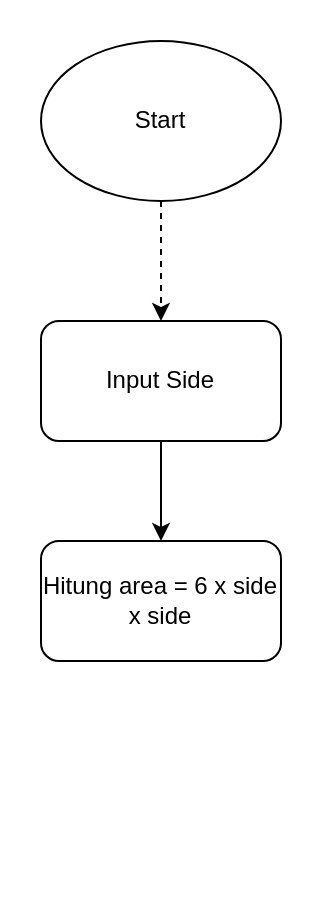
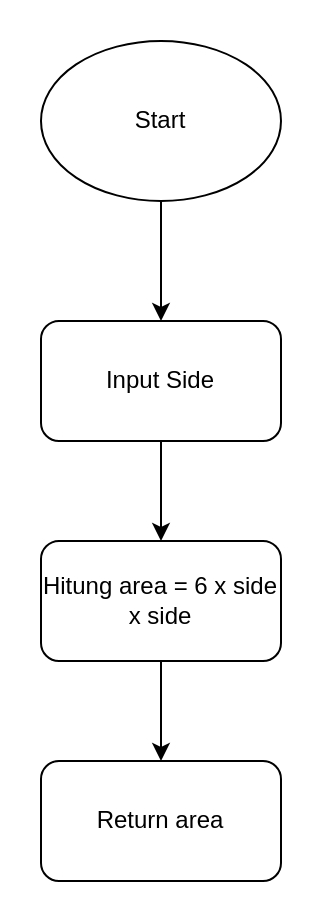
- <mxCell id="6" value="" style="endArrow=classic;html=1;rounded=0;entryX=0.5;entryY=0;entryDx=0;entryDy=0;exitX=0.5;exitY=1;exitDx=0;exitDy=0;dashed=1;" edge="1" parent="1" source="2" target="3"><mxGeometry width="50" height="50" relative="1" as="geometry"><mxPoint x="20" y="260" as="sourcePoint" /><mxPoint x="70" y="210" as="targetPoint" /></mxGeometry></mxCell>
+ <mxCell id="6" value="" style="endArrow=classic;html=1;rounded=0;entryX=0.5;entryY=0;entryDx=0;entryDy=0;exitX=0.5;exitY=1;exitDx=0;exitDy=0;" edge="1" parent="1" source="2" target="3"><mxGeometry width="50" height="50" relative="1" as="geometry"><mxPoint x="20" y="260" as="sourcePoint" /><mxPoint x="70" y="210" as="targetPoint" /></mxGeometry></mxCell>
+ <mxCell id="8" value="" style="endArrow=classic;html=1;rounded=0;exitX=0.5;exitY=1;exitDx=0;exitDy=0;" edge="1" parent="1" source="4" target="5"><mxGeometry width="50" height="50" relative="1" as="geometry"><mxPoint x="90" y="230" as="sourcePoint" /><mxPoint x="90" y="280" as="targetPoint" /><Array as="points" /></mxGeometry></mxCell>
+ <mxCell id="5" value="Return area" style="rounded=1;whiteSpace=wrap;html=1;" vertex="1" parent="1"><mxGeometry x="20" y="380" width="120" height="60" as="geometry" /></mxCell>
